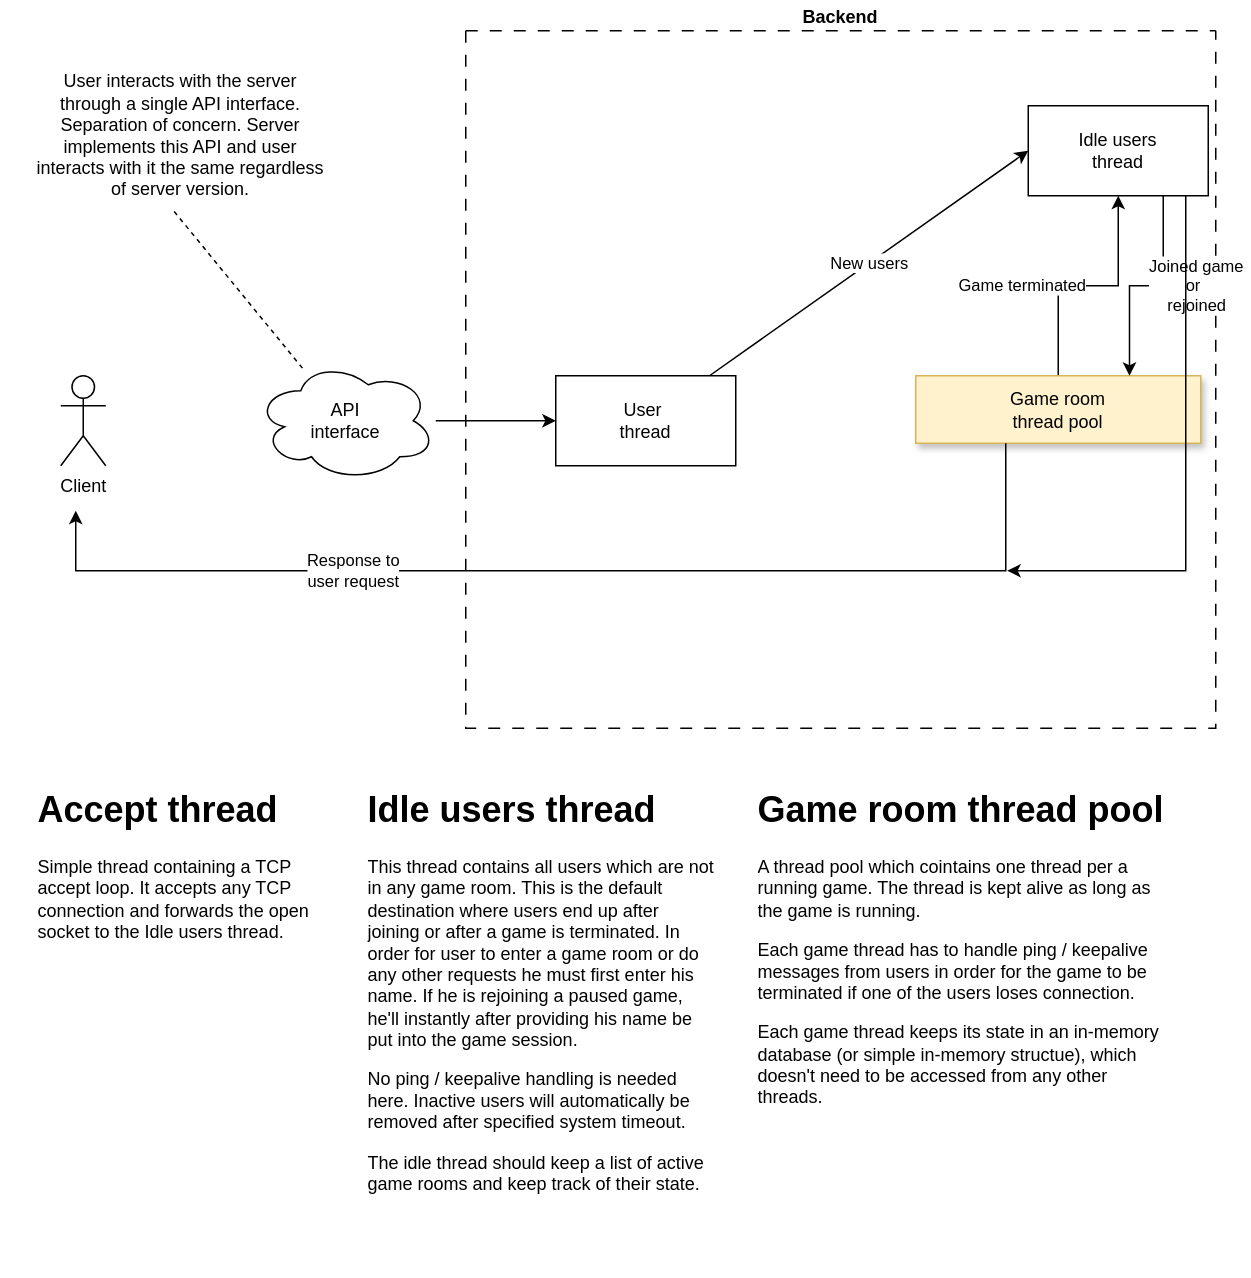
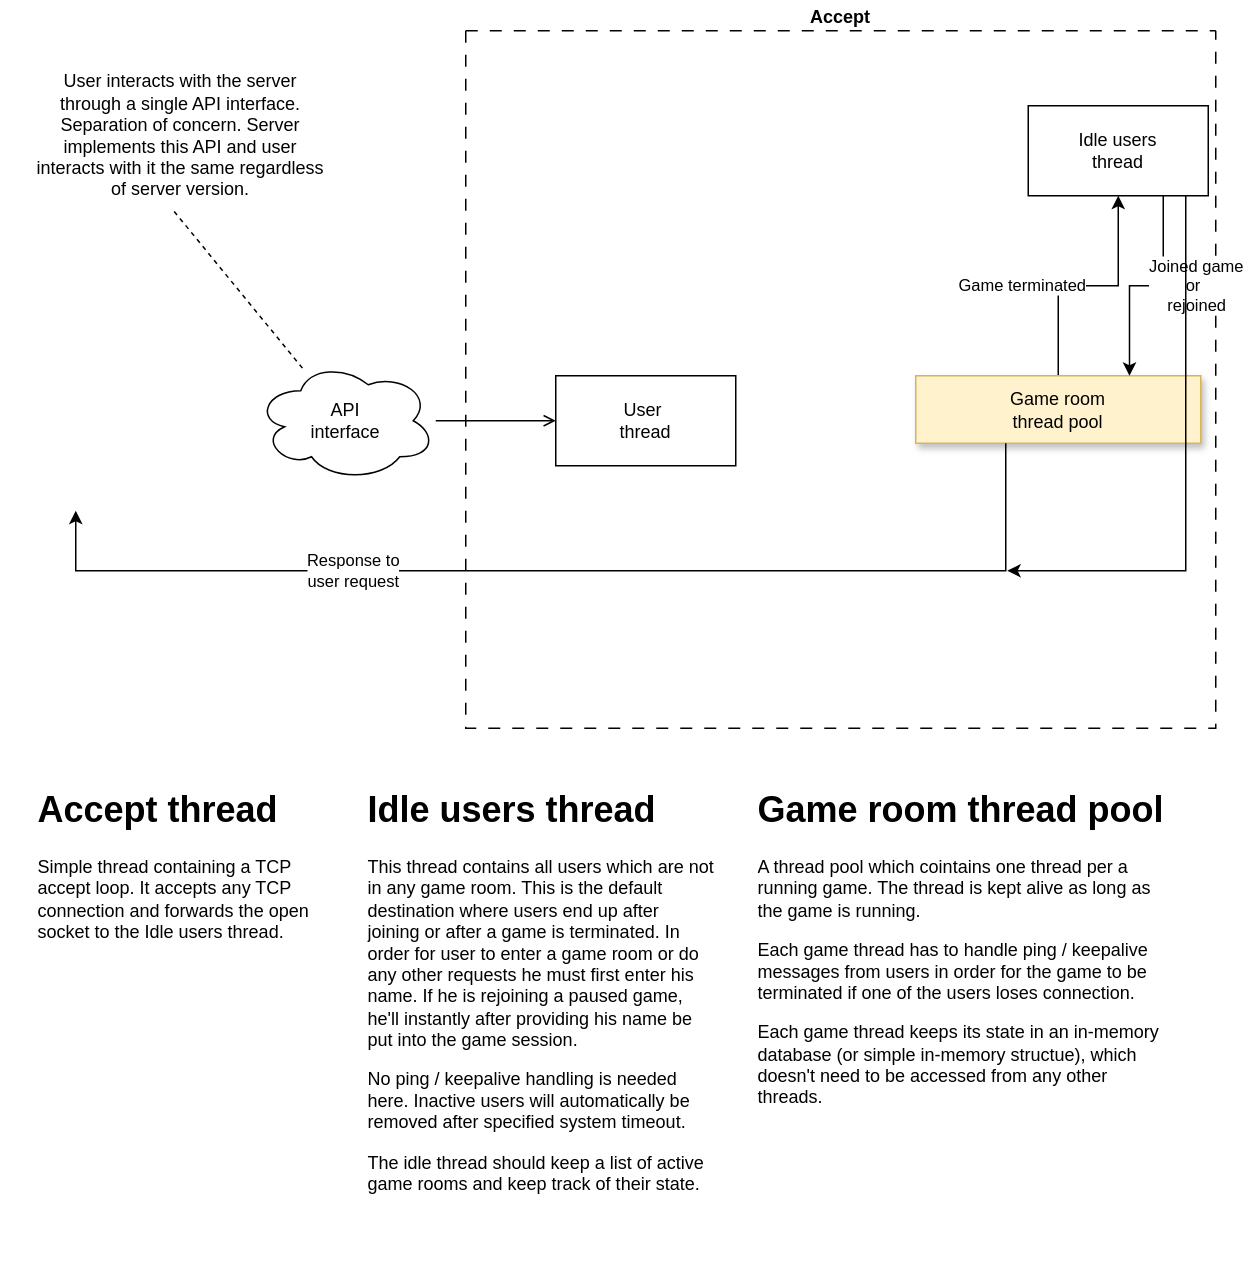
- <mxCell id="6" value="Backend" style="swimlane;startSize=0;dashed=1;dashPattern=8 8;align=center;labelPosition=center;verticalLabelPosition=top;verticalAlign=bottom;" parent="1" vertex="1"><mxGeometry x="310" y="20" width="500" height="465" as="geometry" /></mxCell>
+ <mxCell id="6" value="Accept" style="swimlane;startSize=0;dashed=1;dashPattern=8 8;align=center;labelPosition=center;verticalLabelPosition=top;verticalAlign=bottom;" parent="1" vertex="1"><mxGeometry x="310" y="20" width="500" height="465" as="geometry" /></mxCell>
- <mxCell id="9" value="New users" style="rounded=0;orthogonalLoop=1;jettySize=auto;html=1;entryX=0;entryY=0.5;entryDx=0;entryDy=0;" parent="6" source="10" target="13" edge="1"><mxGeometry relative="1" as="geometry" /></mxCell>
- <mxCell id="2" value="Client" style="shape=umlActor;verticalLabelPosition=bottom;verticalAlign=top;html=1;outlineConnect=0;" parent="1" vertex="1"><mxGeometry x="40" y="250" width="30" height="60" as="geometry" /></mxCell>
- <mxCell id="3" style="edgeStyle=orthogonalEdgeStyle;rounded=0;orthogonalLoop=1;jettySize=auto;html=1;" parent="1" source="4" target="10" edge="1"><mxGeometry relative="1" as="geometry" /></mxCell>
+ <mxCell id="3" style="edgeStyle=orthogonalEdgeStyle;rounded=0;orthogonalLoop=1;jettySize=auto;html=1;endArrow=open;" parent="1" source="4" target="10" edge="1"><mxGeometry relative="1" as="geometry" /></mxCell>
